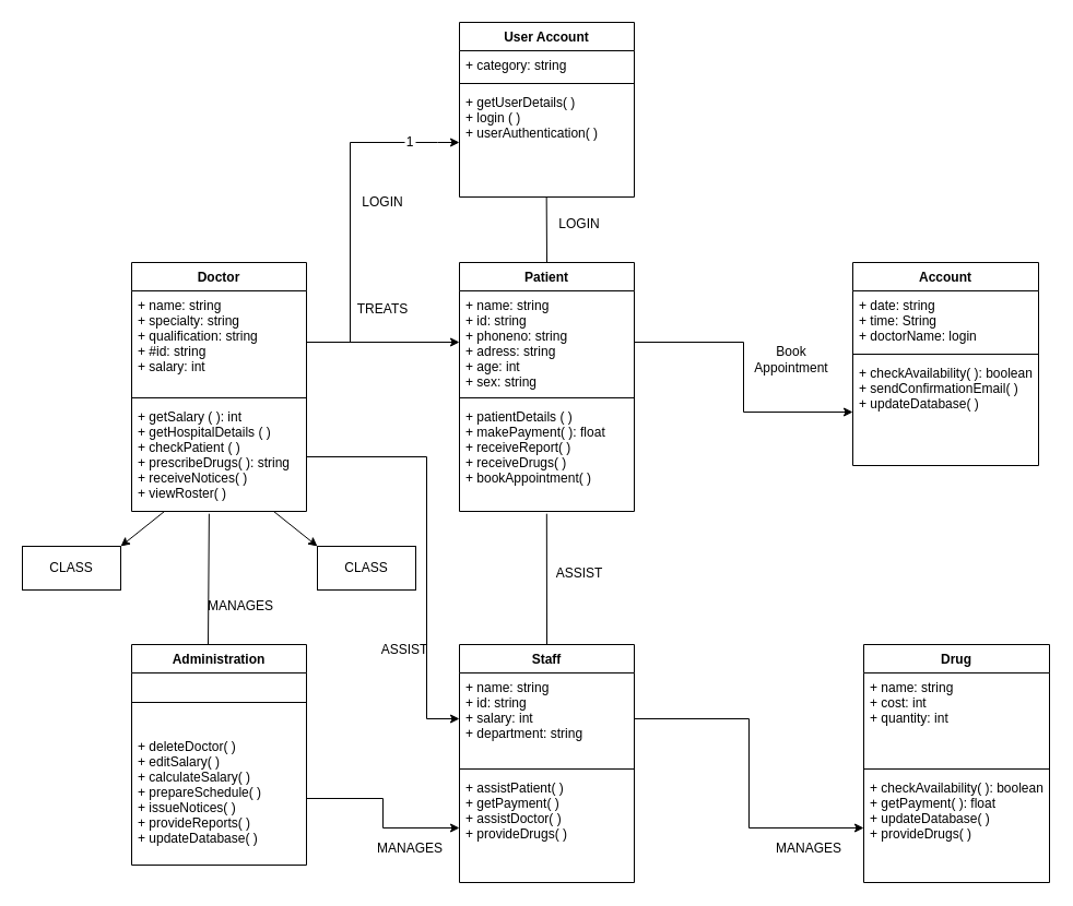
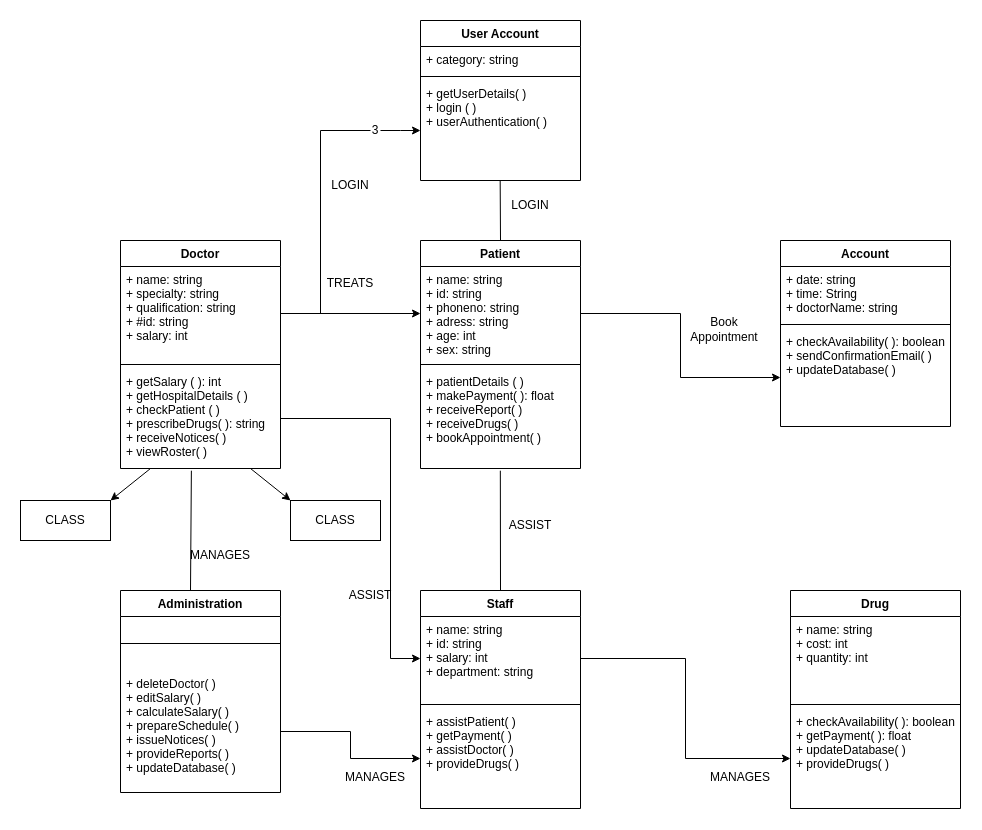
- <mxCell id="17" value="1" style="text;html=1;strokeColor=none;fillColor=none;align=center;verticalAlign=middle;whiteSpace=wrap;rounded=0;" vertex="1" parent="1"><mxGeometry x="370" y="120" width="10" height="20" as="geometry" /></mxCell>
+ <mxCell id="17" value="3" style="text;html=1;strokeColor=none;fillColor=none;align=center;verticalAlign=middle;whiteSpace=wrap;rounded=0;" vertex="1" parent="1"><mxGeometry x="370" y="120" width="10" height="20" as="geometry" /></mxCell>
- <mxCell id="20" value="+ date: string&#10;+ time: String&#10;+ doctorName: login&#10;" style="text;strokeColor=none;fillColor=none;align=left;verticalAlign=top;spacingLeft=4;spacingRight=4;overflow=hidden;rotatable=0;points=[[0,0.5],[1,0.5]];portConstraint=eastwest;" vertex="1" parent="19"><mxGeometry y="26" width="170" height="54" as="geometry" /></mxCell>
+ <mxCell id="20" value="+ date: string&#10;+ time: String&#10;+ doctorName: string&#10;" style="text;strokeColor=none;fillColor=none;align=left;verticalAlign=top;spacingLeft=4;spacingRight=4;overflow=hidden;rotatable=0;points=[[0,0.5],[1,0.5]];portConstraint=eastwest;" vertex="1" parent="19"><mxGeometry y="26" width="170" height="54" as="geometry" /></mxCell>
